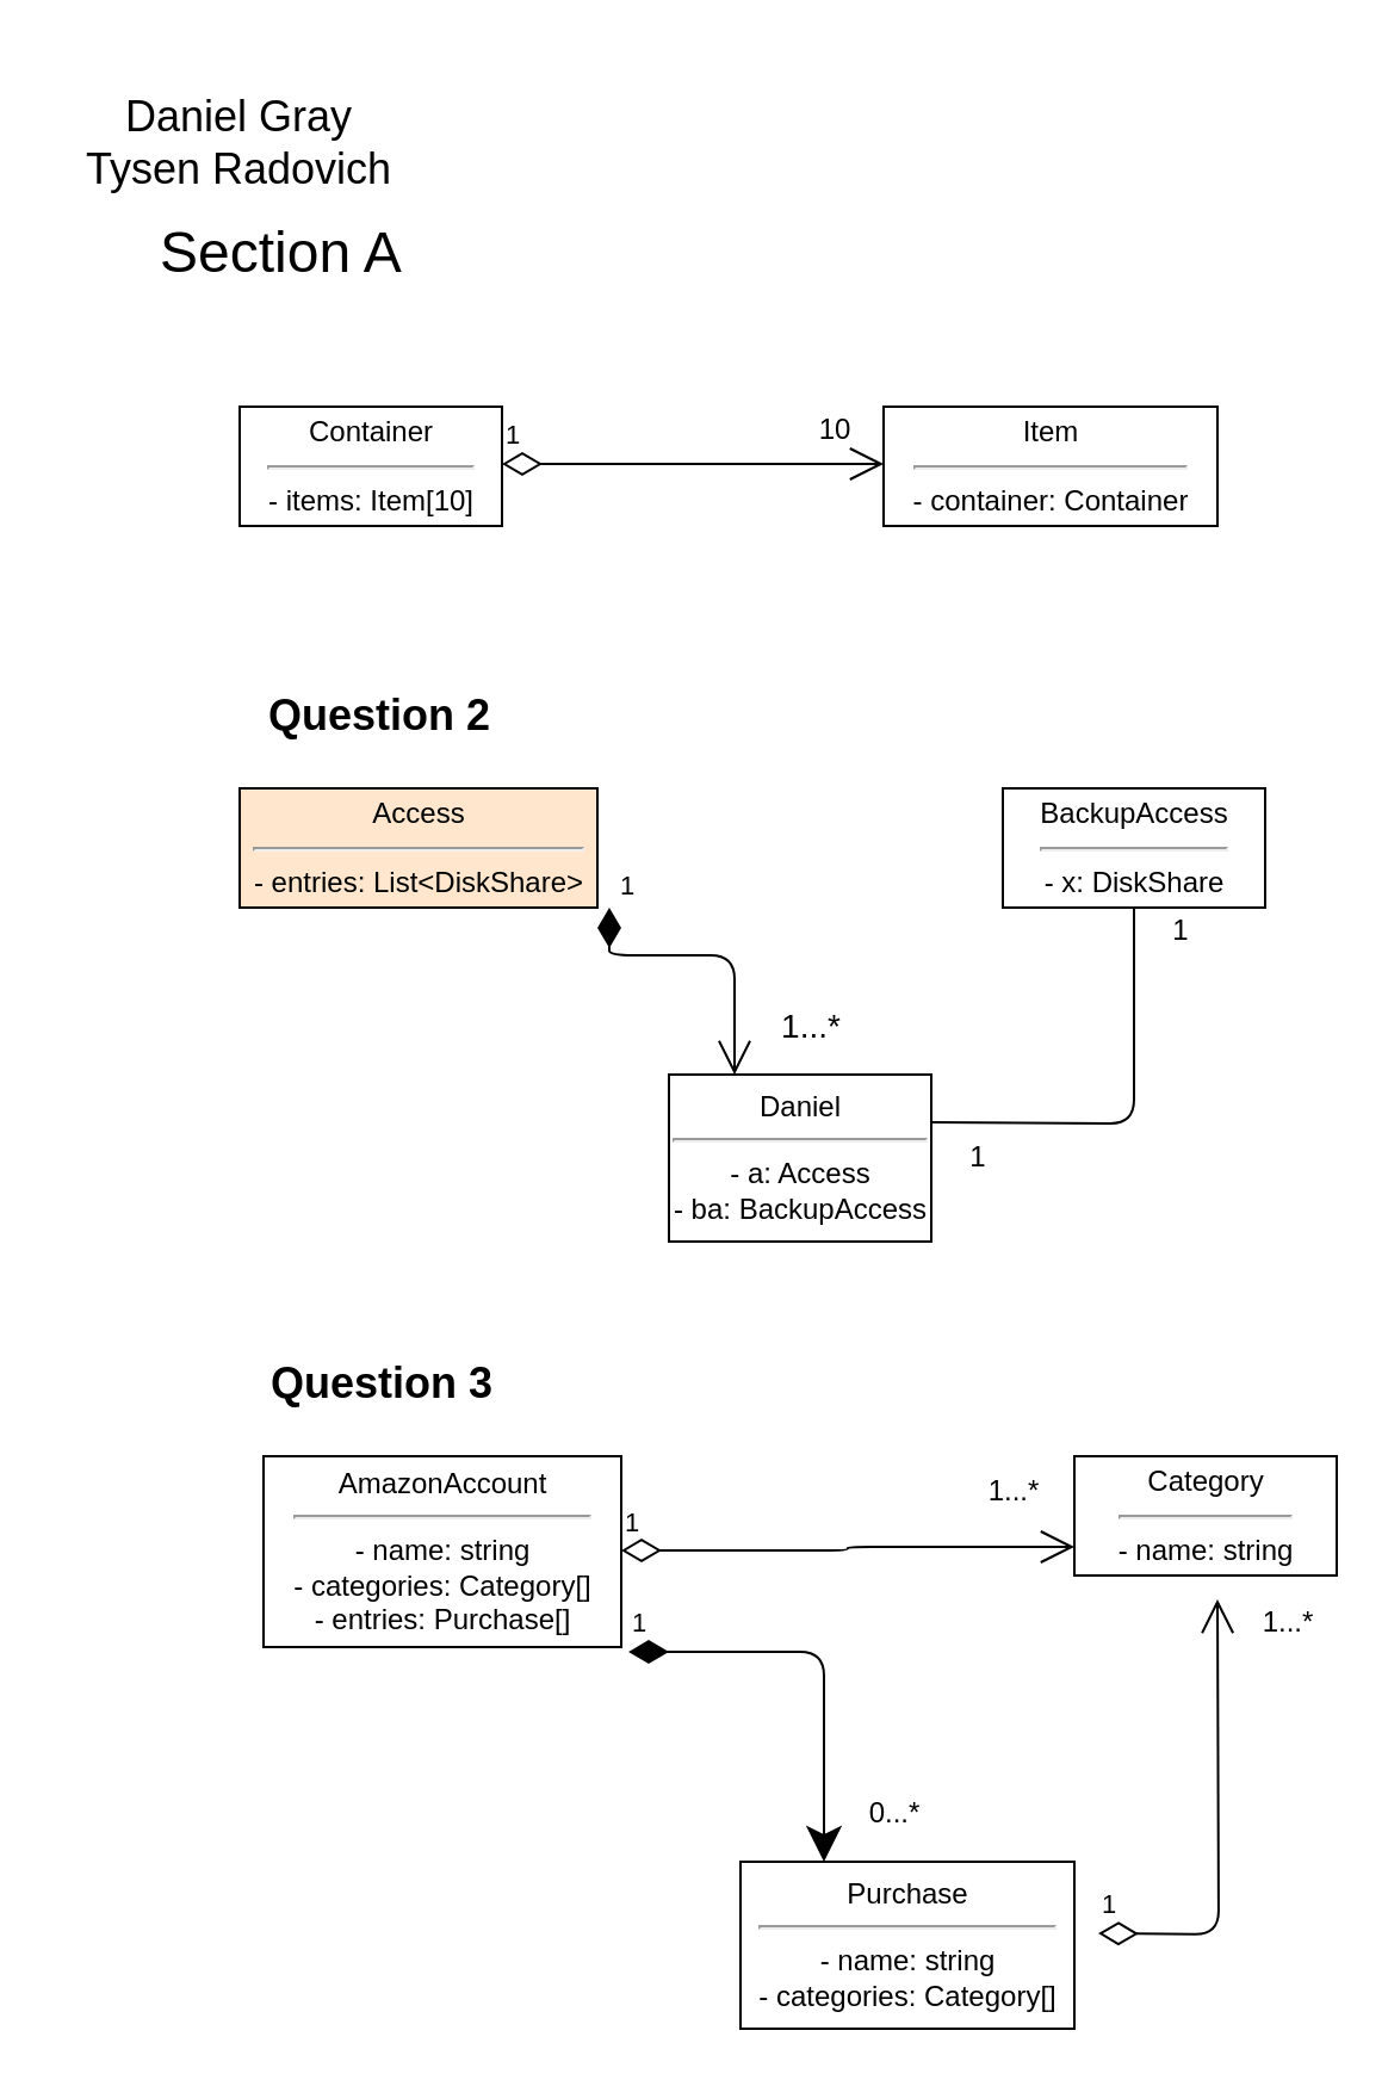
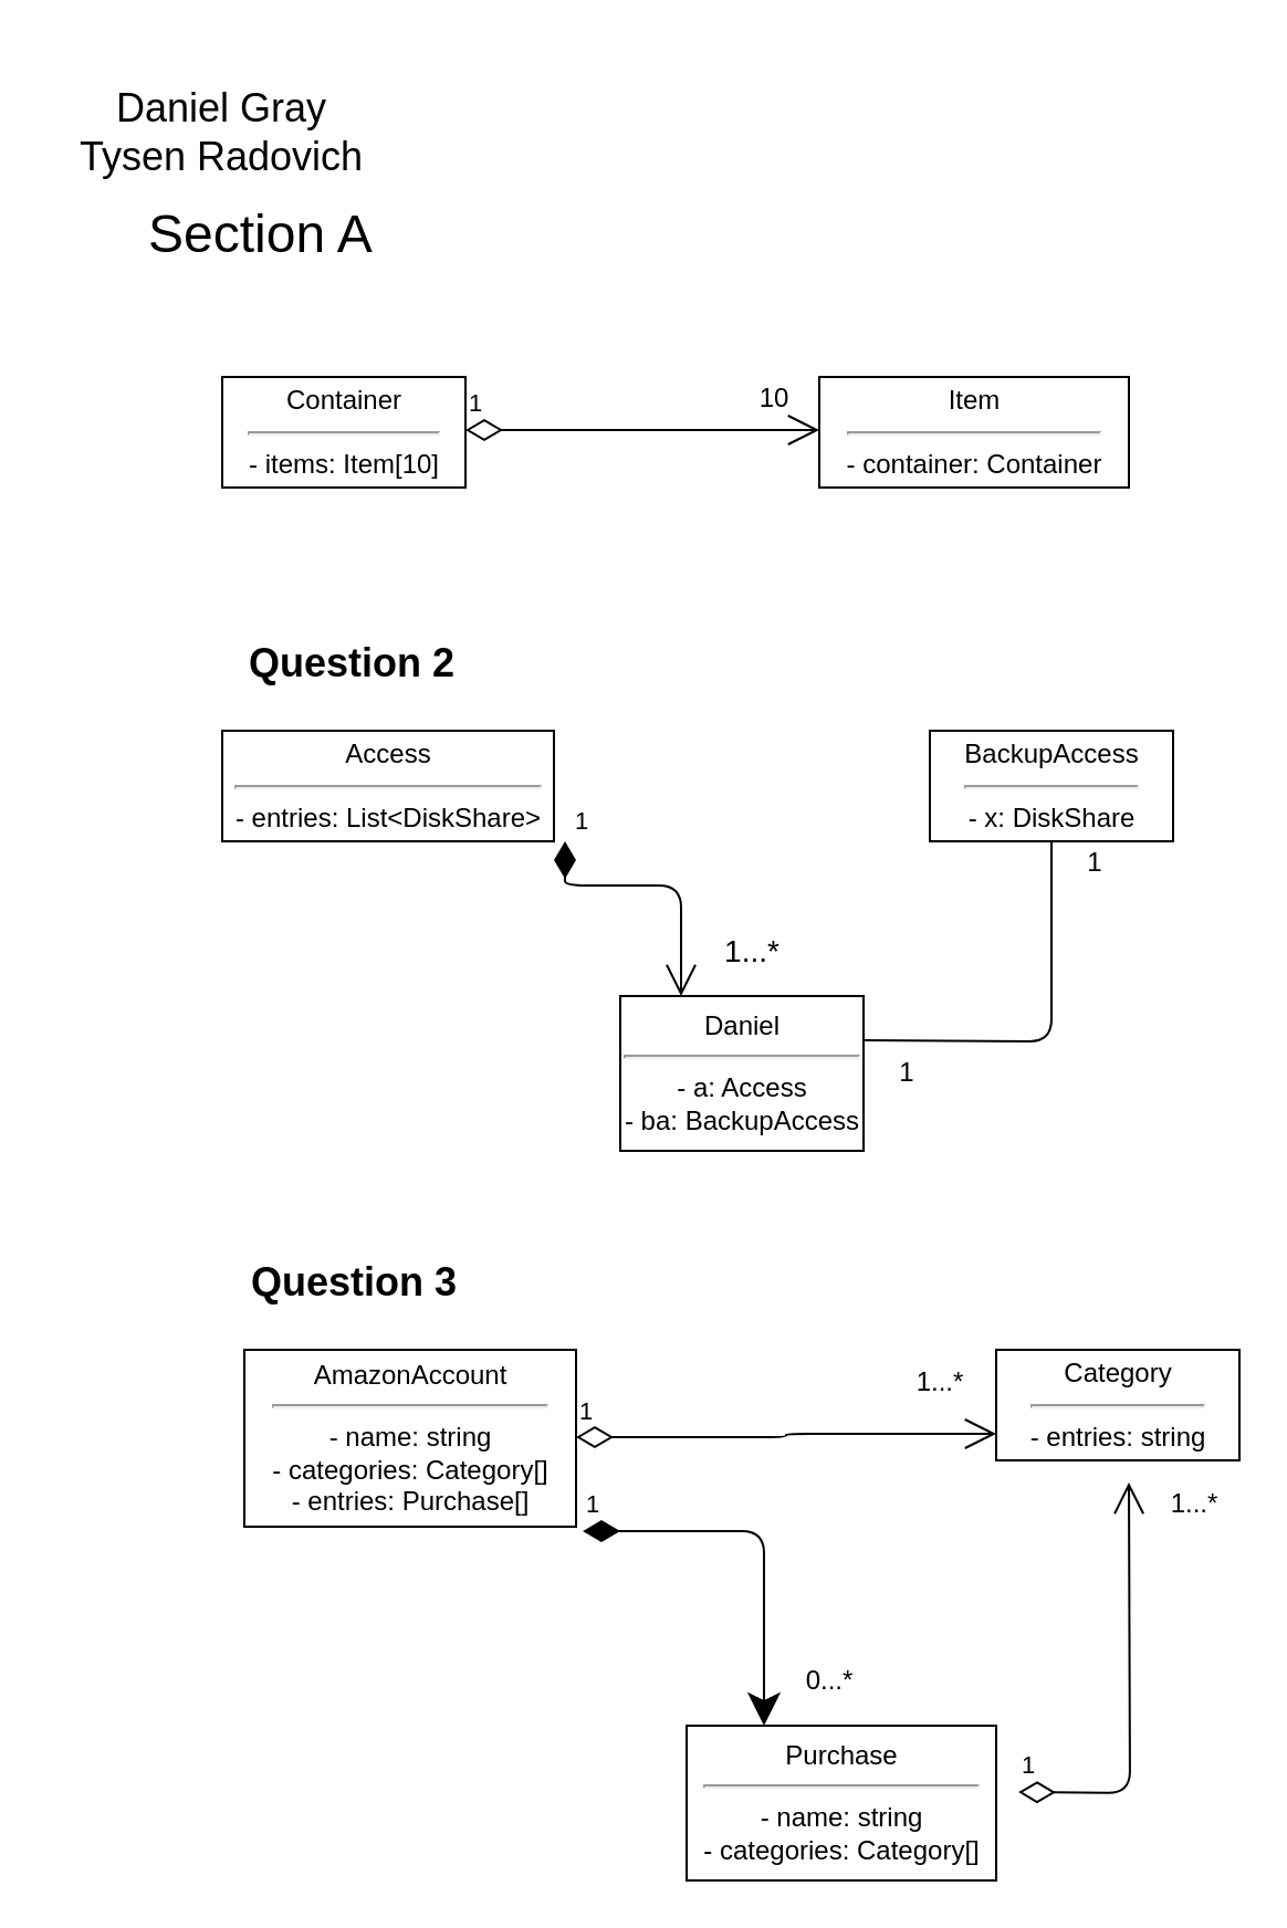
- <mxCell id="7" value="Access&lt;hr&gt;- entries: List&amp;lt;DiskShare&amp;gt;" style="html=1;strokeWidth=1;fillColor=#ffe6cc;" parent="1" vertex="1"><mxGeometry x="100" y="330" width="150" height="50" as="geometry" /></mxCell>
+ <mxCell id="7" value="Access&lt;hr&gt;- entries: List&amp;lt;DiskShare&amp;gt;" style="html=1;strokeWidth=1;" parent="1" vertex="1"><mxGeometry x="100" y="330" width="150" height="50" as="geometry" /></mxCell>
- <mxCell id="17" value="Category&lt;hr&gt;- name: string" style="html=1;strokeWidth=1;" parent="1" vertex="1"><mxGeometry x="450" y="610" width="110" height="50" as="geometry" /></mxCell>
+ <mxCell id="17" value="Category&lt;hr&gt;- entries: string" style="html=1;strokeWidth=1;" parent="1" vertex="1"><mxGeometry x="450" y="610" width="110" height="50" as="geometry" /></mxCell>
